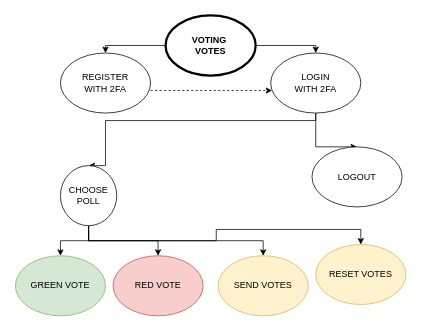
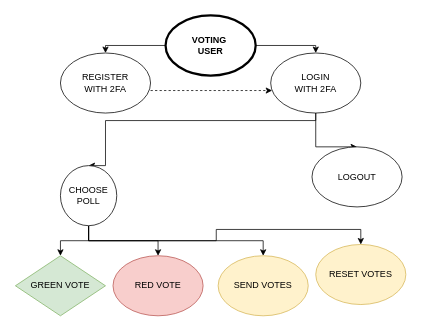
- <mxCell id="4" value="&lt;b&gt;VOTING&amp;nbsp;&lt;br&gt;VOTES&lt;br&gt;&lt;/b&gt;" style="ellipse;whiteSpace=wrap;html=1;strokeWidth=3;" vertex="1" parent="1"><mxGeometry x="220" y="20" width="120" height="80" as="geometry" /></mxCell>
+ <mxCell id="4" value="&lt;b&gt;VOTING&amp;nbsp;&lt;br&gt;USER&lt;br&gt;&lt;/b&gt;" style="ellipse;whiteSpace=wrap;html=1;strokeWidth=3;" vertex="1" parent="1"><mxGeometry x="220" y="20" width="120" height="80" as="geometry" /></mxCell>
- <mxCell id="16" value="GREEN VOTE" style="ellipse;whiteSpace=wrap;html=1;strokeWidth=1;fillColor=#d5e8d4;strokeColor=#82b366;" vertex="1" parent="1"><mxGeometry x="20" y="340" width="120" height="80" as="geometry" /></mxCell>
+ <mxCell id="16" value="GREEN VOTE" style="rhombus;whiteSpace=wrap;html=1;strokeWidth=1;fillColor=#d5e8d4;strokeColor=#82b366;" vertex="1" parent="1"><mxGeometry x="20" y="340" width="120" height="80" as="geometry" /></mxCell>
